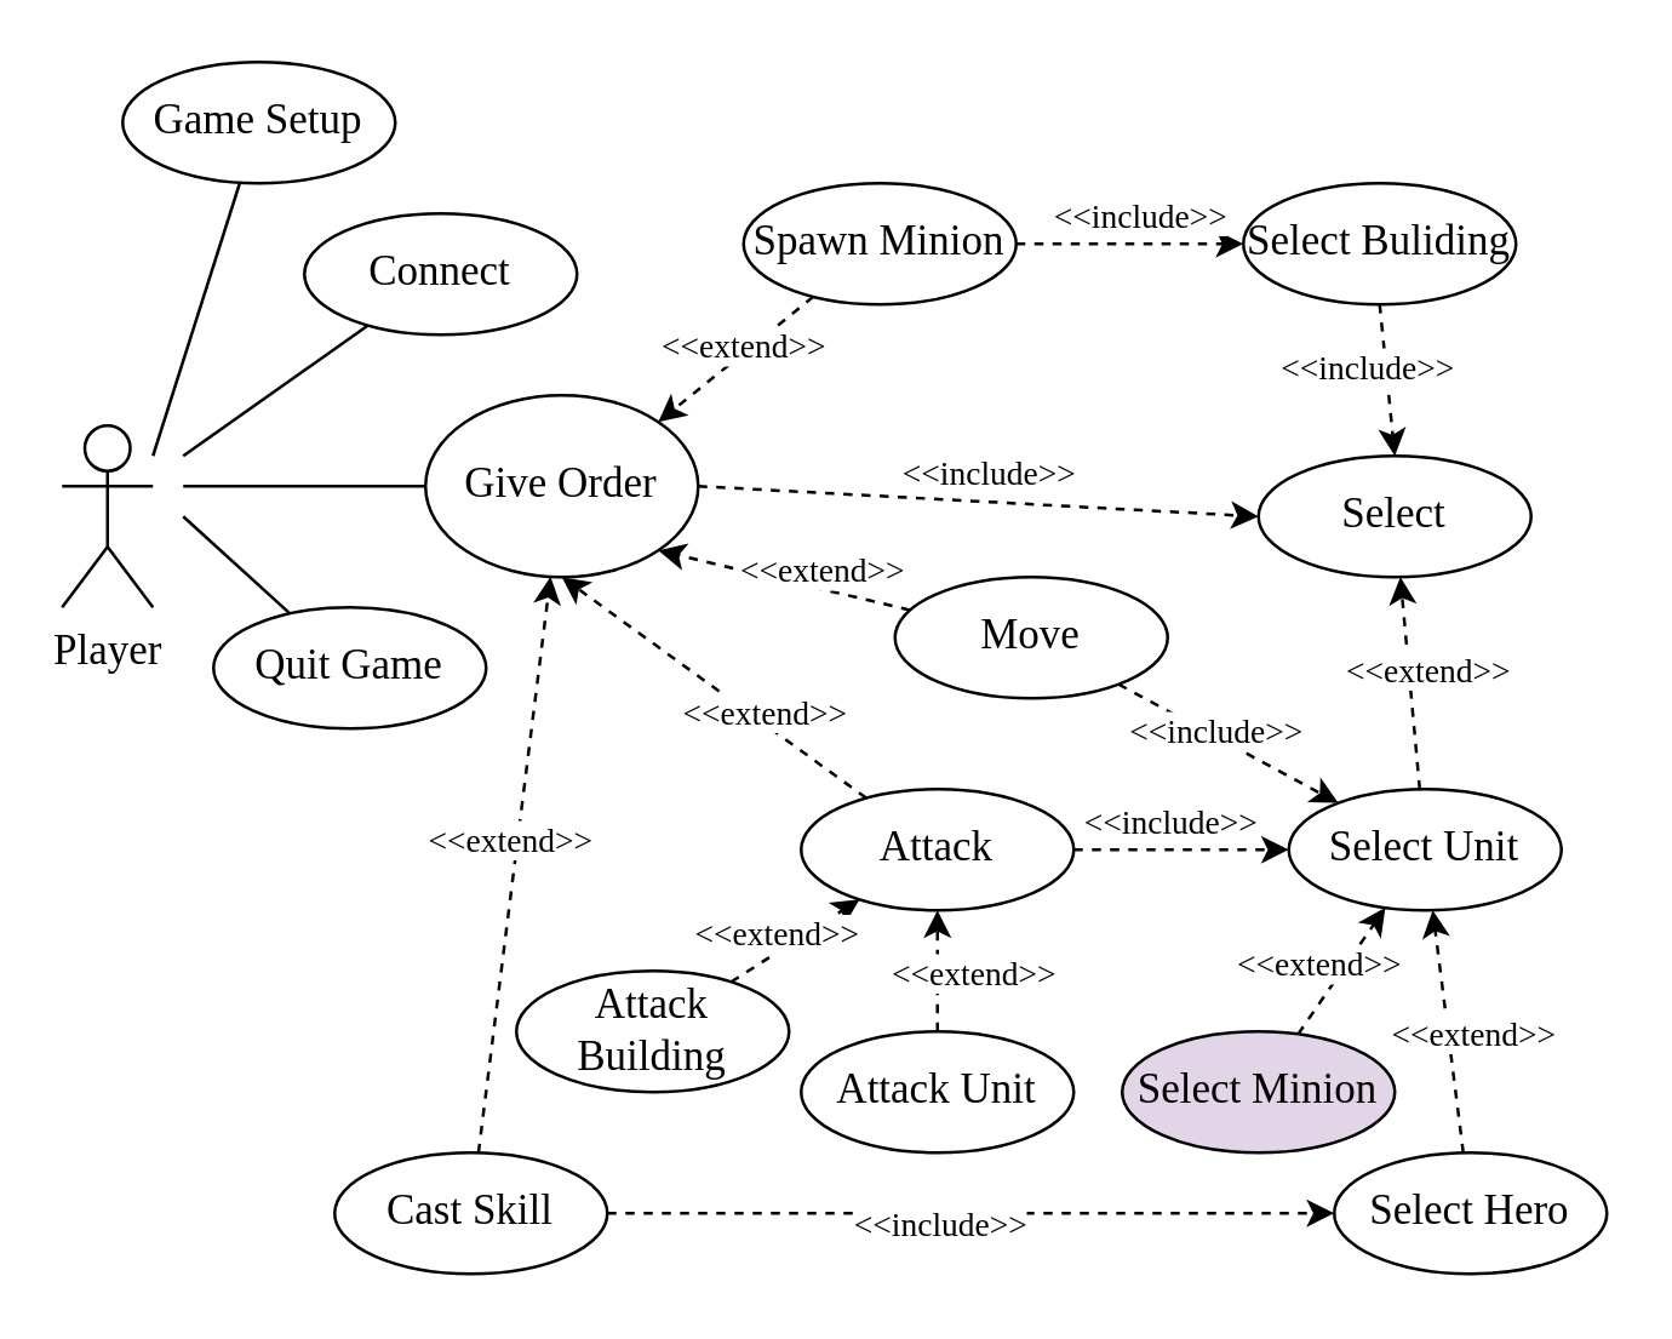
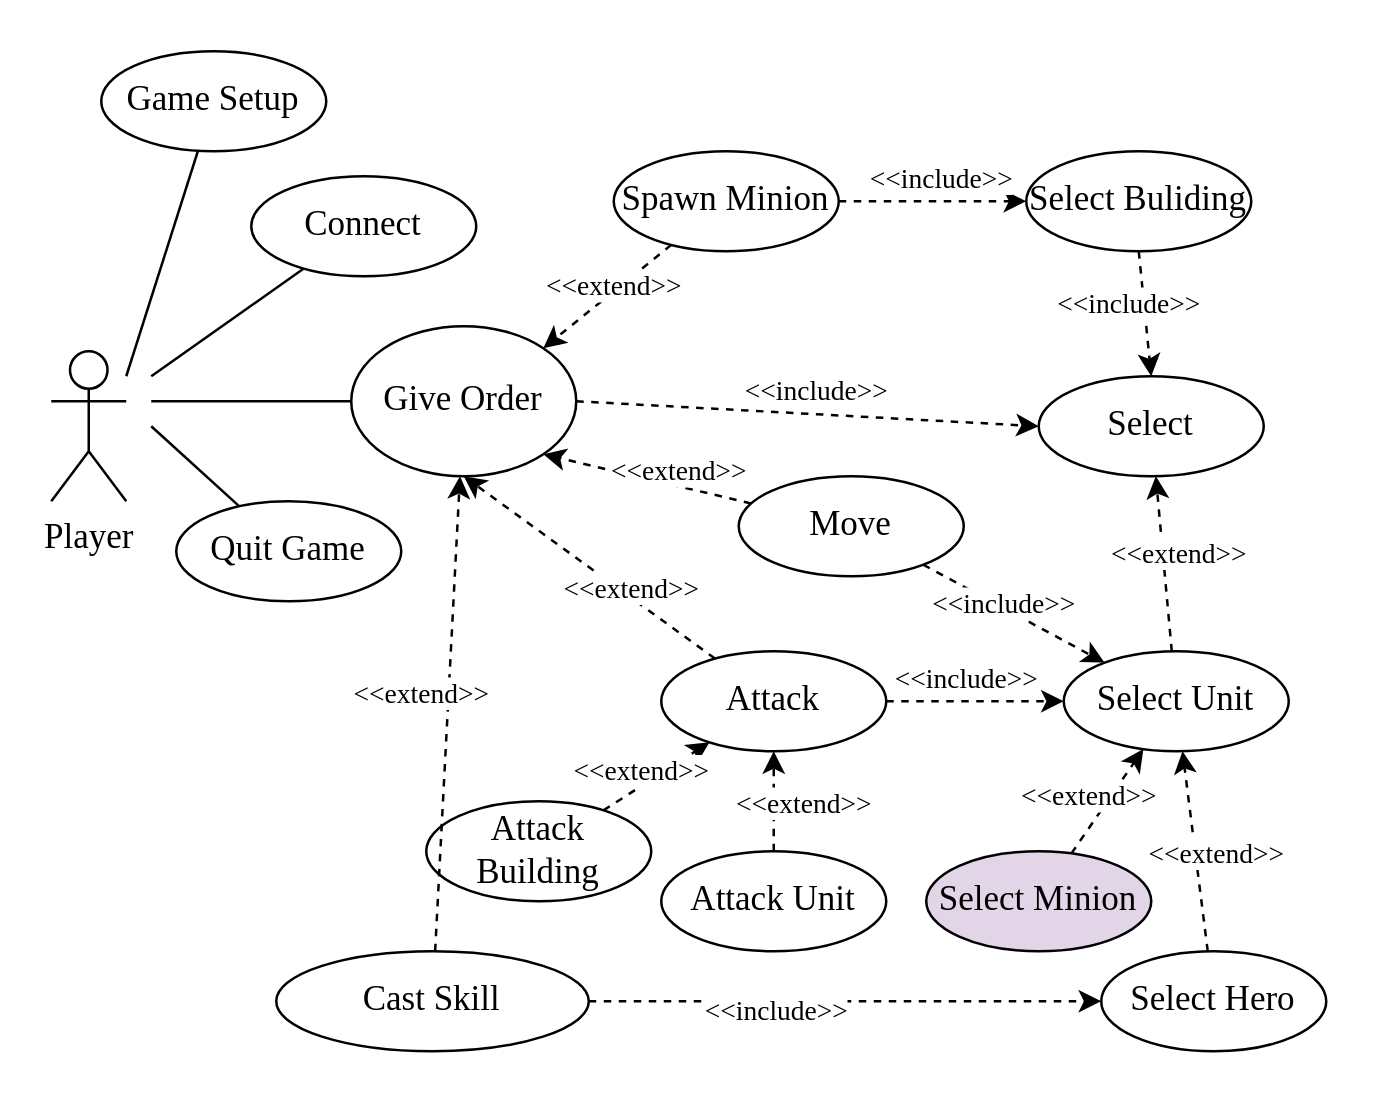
- <mxCell id="43" value="&lt;font style=&quot;font-size: 14px&quot; face=&quot;Cambria&quot;&gt;Cast Skill&lt;/font&gt;" style="ellipse;whiteSpace=wrap;html=1;" vertex="1" parent="1"><mxGeometry x="110" y="380" width="90" height="40" as="geometry" /></mxCell>
+ <mxCell id="43" value="&lt;font style=&quot;font-size: 14px&quot; face=&quot;Cambria&quot;&gt;Cast Skill&lt;/font&gt;" style="ellipse;whiteSpace=wrap;html=1;" vertex="1" parent="1"><mxGeometry x="110" y="380" width="125" height="40" as="geometry" /></mxCell>
